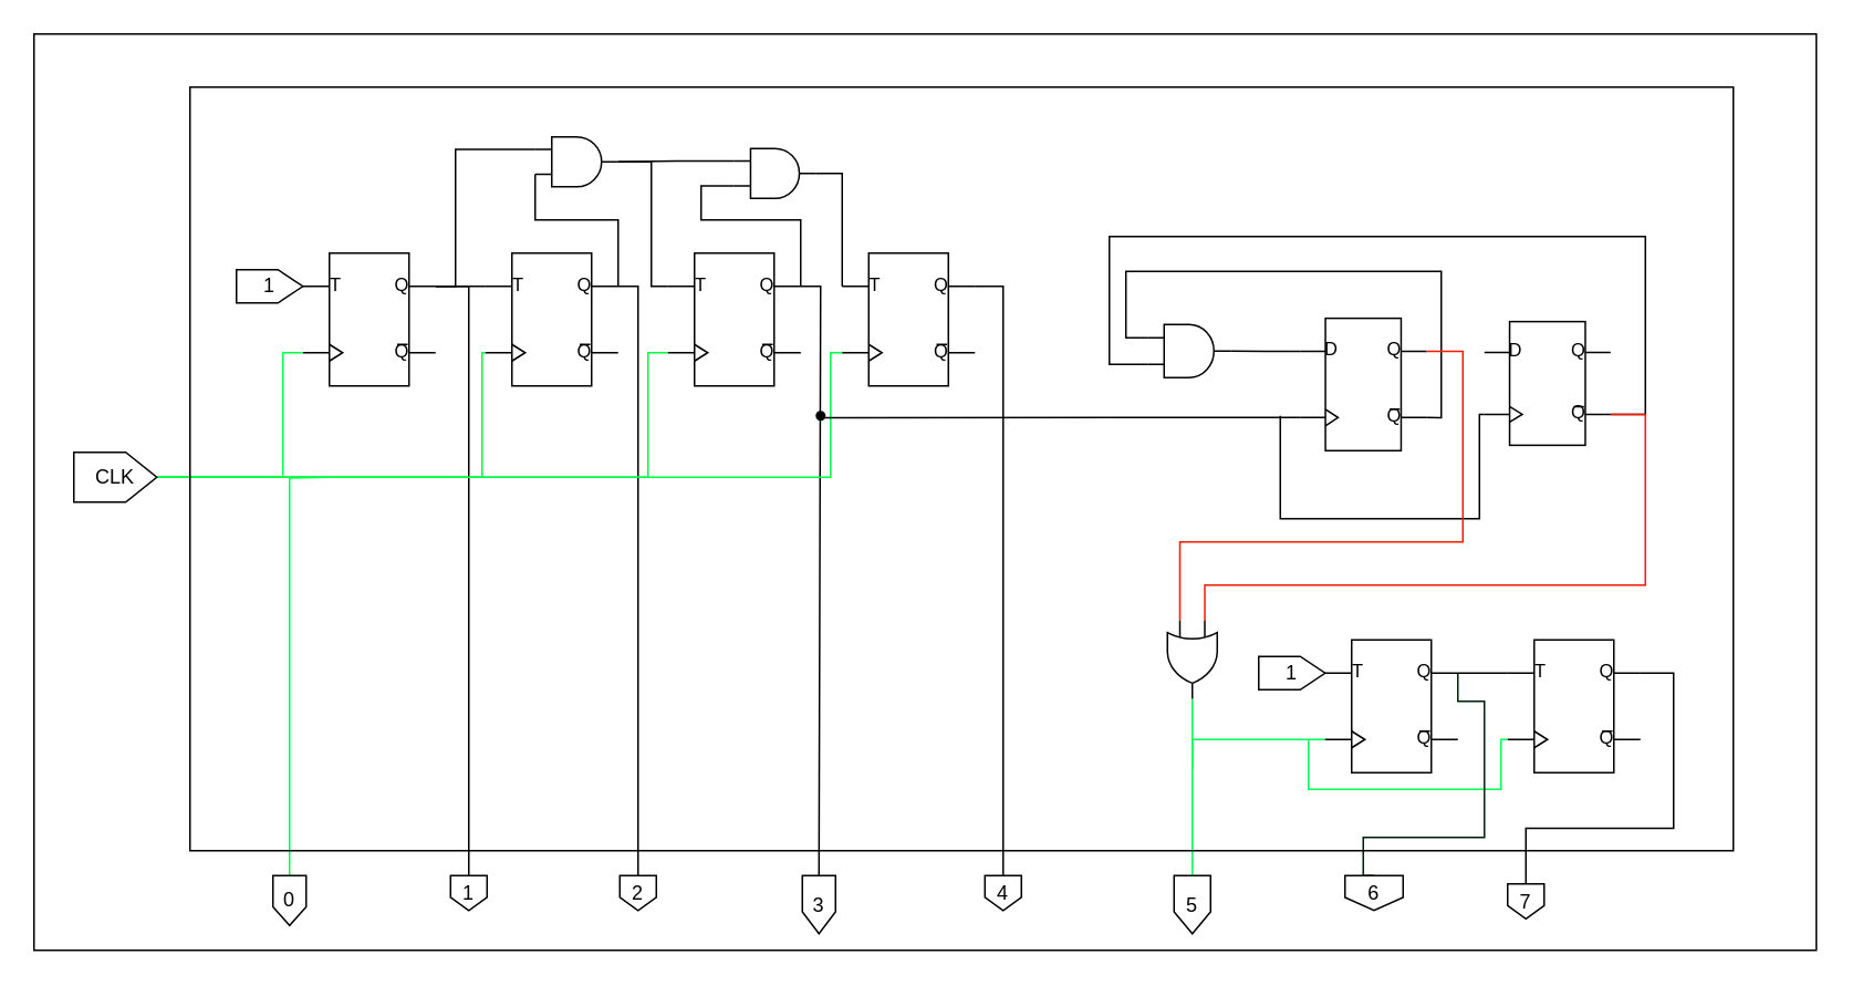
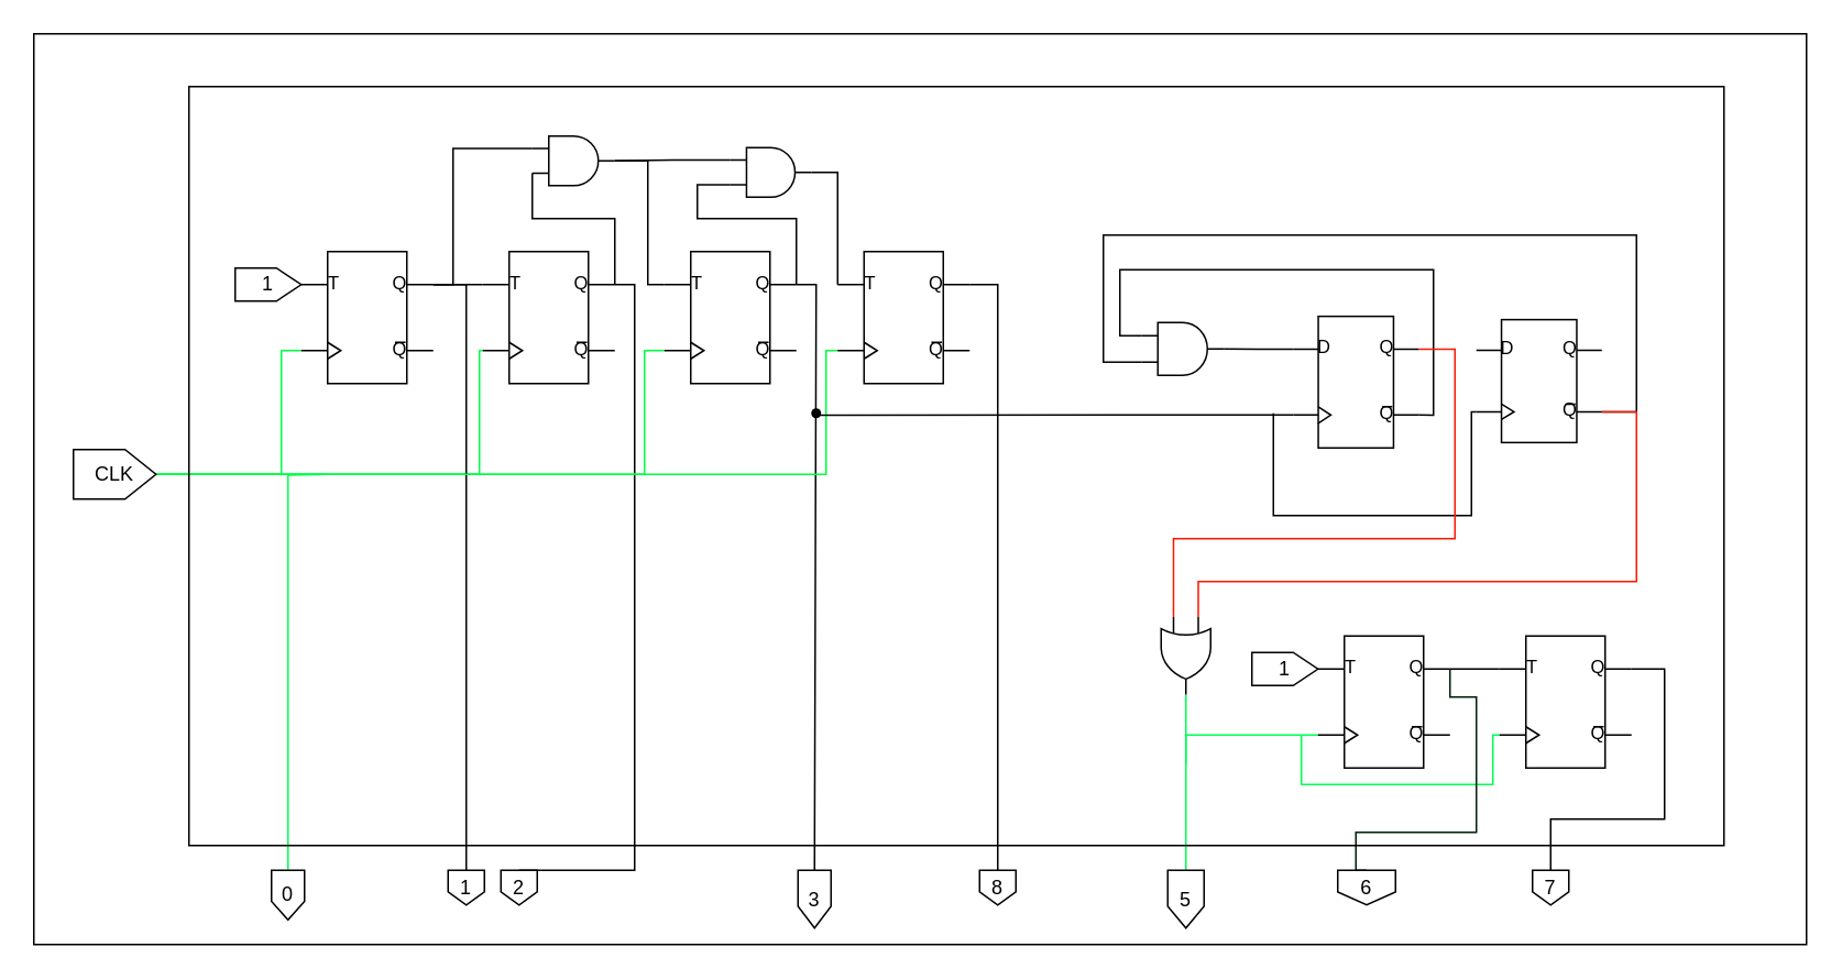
- <mxCell id="29" value="2" style="shape=offPageConnector;whiteSpace=wrap;html=1;fillColor=none;direction=east;" parent="1" vertex="1"><mxGeometry x="373" y="527" width="22" height="21" as="geometry" /></mxCell>
+ <mxCell id="29" value="2" style="shape=offPageConnector;whiteSpace=wrap;html=1;fillColor=none;direction=east;" parent="1" vertex="1"><mxGeometry x="303" y="527" width="22" height="21" as="geometry" /></mxCell>
- <mxCell id="31" value="4" style="shape=offPageConnector;whiteSpace=wrap;html=1;fillColor=none;direction=east;" parent="1" vertex="1"><mxGeometry x="593" y="527" width="22" height="21" as="geometry" /></mxCell>
+ <mxCell id="31" value="8" style="shape=offPageConnector;whiteSpace=wrap;html=1;fillColor=none;direction=east;" parent="1" vertex="1"><mxGeometry x="593" y="527" width="22" height="21" as="geometry" /></mxCell>
- <mxCell id="53" value="7" style="shape=offPageConnector;whiteSpace=wrap;html=1;fillColor=none;direction=east;" parent="1" vertex="1"><mxGeometry x="908" y="532" width="22" height="21" as="geometry" /></mxCell>
+ <mxCell id="53" value="7" style="shape=offPageConnector;whiteSpace=wrap;html=1;fillColor=none;direction=east;" parent="1" vertex="1"><mxGeometry x="928" y="527" width="22" height="21" as="geometry" /></mxCell>
